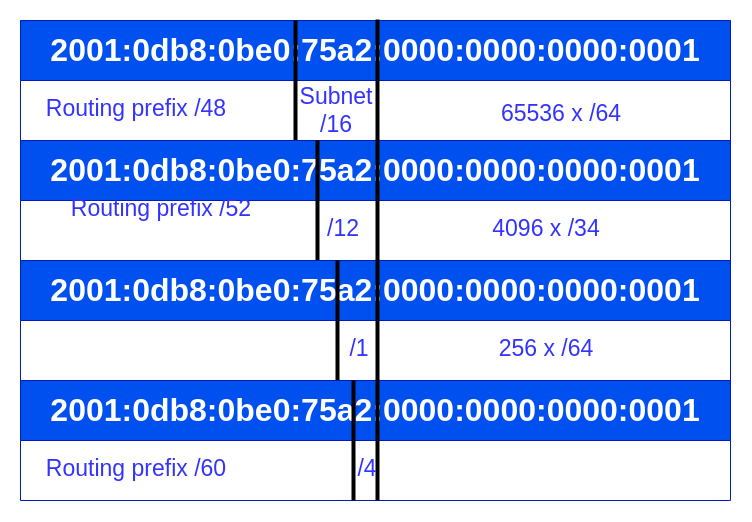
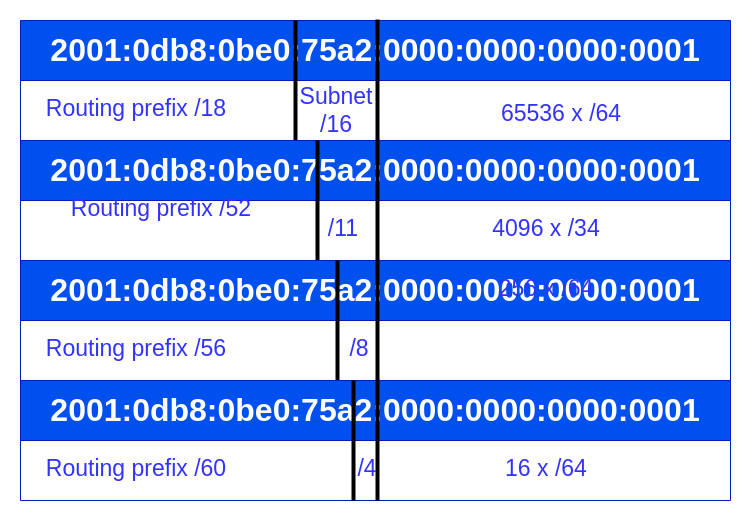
- <mxCell id="3" value="&lt;font color=&quot;#3333ff&quot; style=&quot;font-size: 23px;&quot;&gt;Routing prefix /48&lt;/font&gt;" style="text;html=1;strokeColor=none;fillColor=none;align=center;verticalAlign=middle;whiteSpace=wrap;rounded=0;fontSize=32;" parent="2" vertex="1"><mxGeometry x="21" y="70" width="190" height="30" as="geometry" /></mxCell>
+ <mxCell id="3" value="&lt;font color=&quot;#3333ff&quot; style=&quot;font-size: 23px;&quot;&gt;Routing prefix /18&lt;/font&gt;" style="text;html=1;strokeColor=none;fillColor=none;align=center;verticalAlign=middle;whiteSpace=wrap;rounded=0;fontSize=32;" parent="2" vertex="1"><mxGeometry x="21" y="70" width="190" height="30" as="geometry" /></mxCell>
- <mxCell id="13" value="/12" style="text;html=1;strokeColor=none;fillColor=none;align=center;verticalAlign=middle;whiteSpace=wrap;rounded=0;fontSize=23;fontColor=#3333FF;" parent="8" vertex="1"><mxGeometry x="304" y="73" width="38" height="30" as="geometry" /></mxCell>
+ <mxCell id="13" value="/11" style="text;html=1;strokeColor=none;fillColor=none;align=center;verticalAlign=middle;whiteSpace=wrap;rounded=0;fontSize=23;fontColor=#3333FF;" parent="8" vertex="1"><mxGeometry x="304" y="73" width="38" height="30" as="geometry" /></mxCell>
+ <mxCell id="15" value="&lt;font color=&quot;#3333ff&quot; style=&quot;font-size: 23px;&quot;&gt;Routing prefix /56&lt;/font&gt;" style="text;html=1;strokeColor=none;fillColor=none;align=center;verticalAlign=middle;whiteSpace=wrap;rounded=0;fontSize=32;" parent="14" vertex="1"><mxGeometry x="21" y="70" width="190" height="30" as="geometry" /></mxCell>
- <mxCell id="18" value="&lt;font color=&quot;#3333ff&quot; style=&quot;font-size: 23px;&quot;&gt;256 x /64&lt;/font&gt;" style="text;html=1;strokeColor=none;fillColor=none;align=center;verticalAlign=middle;whiteSpace=wrap;rounded=0;fontSize=32;" parent="14" vertex="1"><mxGeometry x="431" y="70" width="190" height="30" as="geometry" /></mxCell>
+ <mxCell id="18" value="&lt;font color=&quot;#3333ff&quot; style=&quot;font-size: 23px;&quot;&gt;256 x /64&lt;/font&gt;" style="text;html=1;strokeColor=none;fillColor=none;align=center;verticalAlign=middle;whiteSpace=wrap;rounded=0;fontSize=32;" parent="14" vertex="1"><mxGeometry x="431" y="10" width="190" height="30" as="geometry" /></mxCell>
- <mxCell id="19" value="/1" style="text;html=1;strokeColor=none;fillColor=none;align=center;verticalAlign=middle;whiteSpace=wrap;rounded=0;fontSize=23;fontColor=#3333FF;" parent="14" vertex="1"><mxGeometry x="320" y="73" width="38" height="30" as="geometry" /></mxCell>
+ <mxCell id="19" value="/8" style="text;html=1;strokeColor=none;fillColor=none;align=center;verticalAlign=middle;whiteSpace=wrap;rounded=0;fontSize=23;fontColor=#3333FF;" parent="14" vertex="1"><mxGeometry x="320" y="73" width="38" height="30" as="geometry" /></mxCell>
+ <mxCell id="24" value="&lt;font style=&quot;font-size: 23px;&quot;&gt;16 x /64&lt;/font&gt;" style="text;html=1;strokeColor=none;fillColor=none;align=center;verticalAlign=middle;whiteSpace=wrap;rounded=0;fontSize=32;fontColor=#3333FF;" parent="20" vertex="1"><mxGeometry x="431" y="70" width="190" height="30" as="geometry" /></mxCell>
